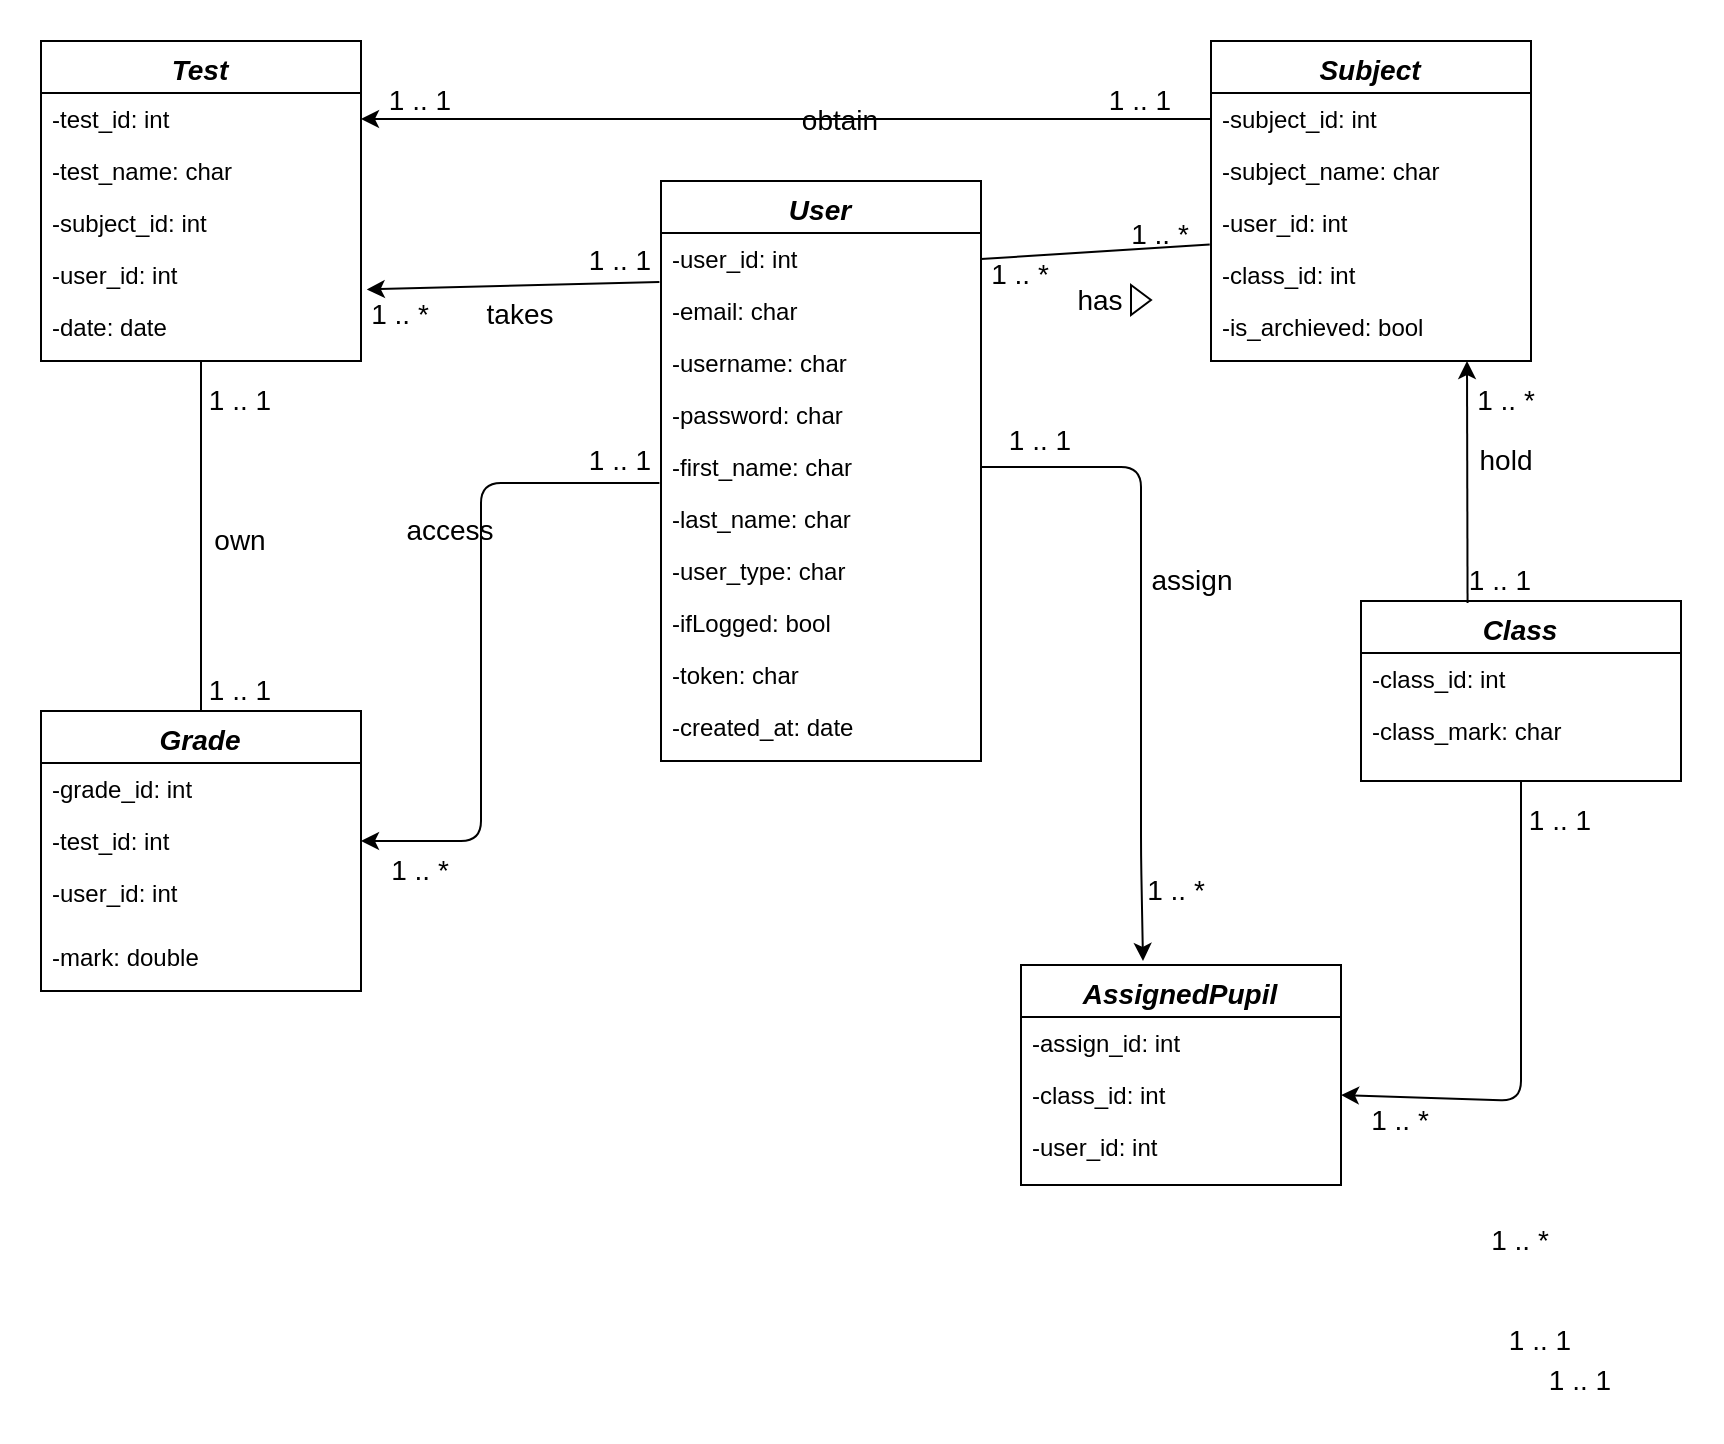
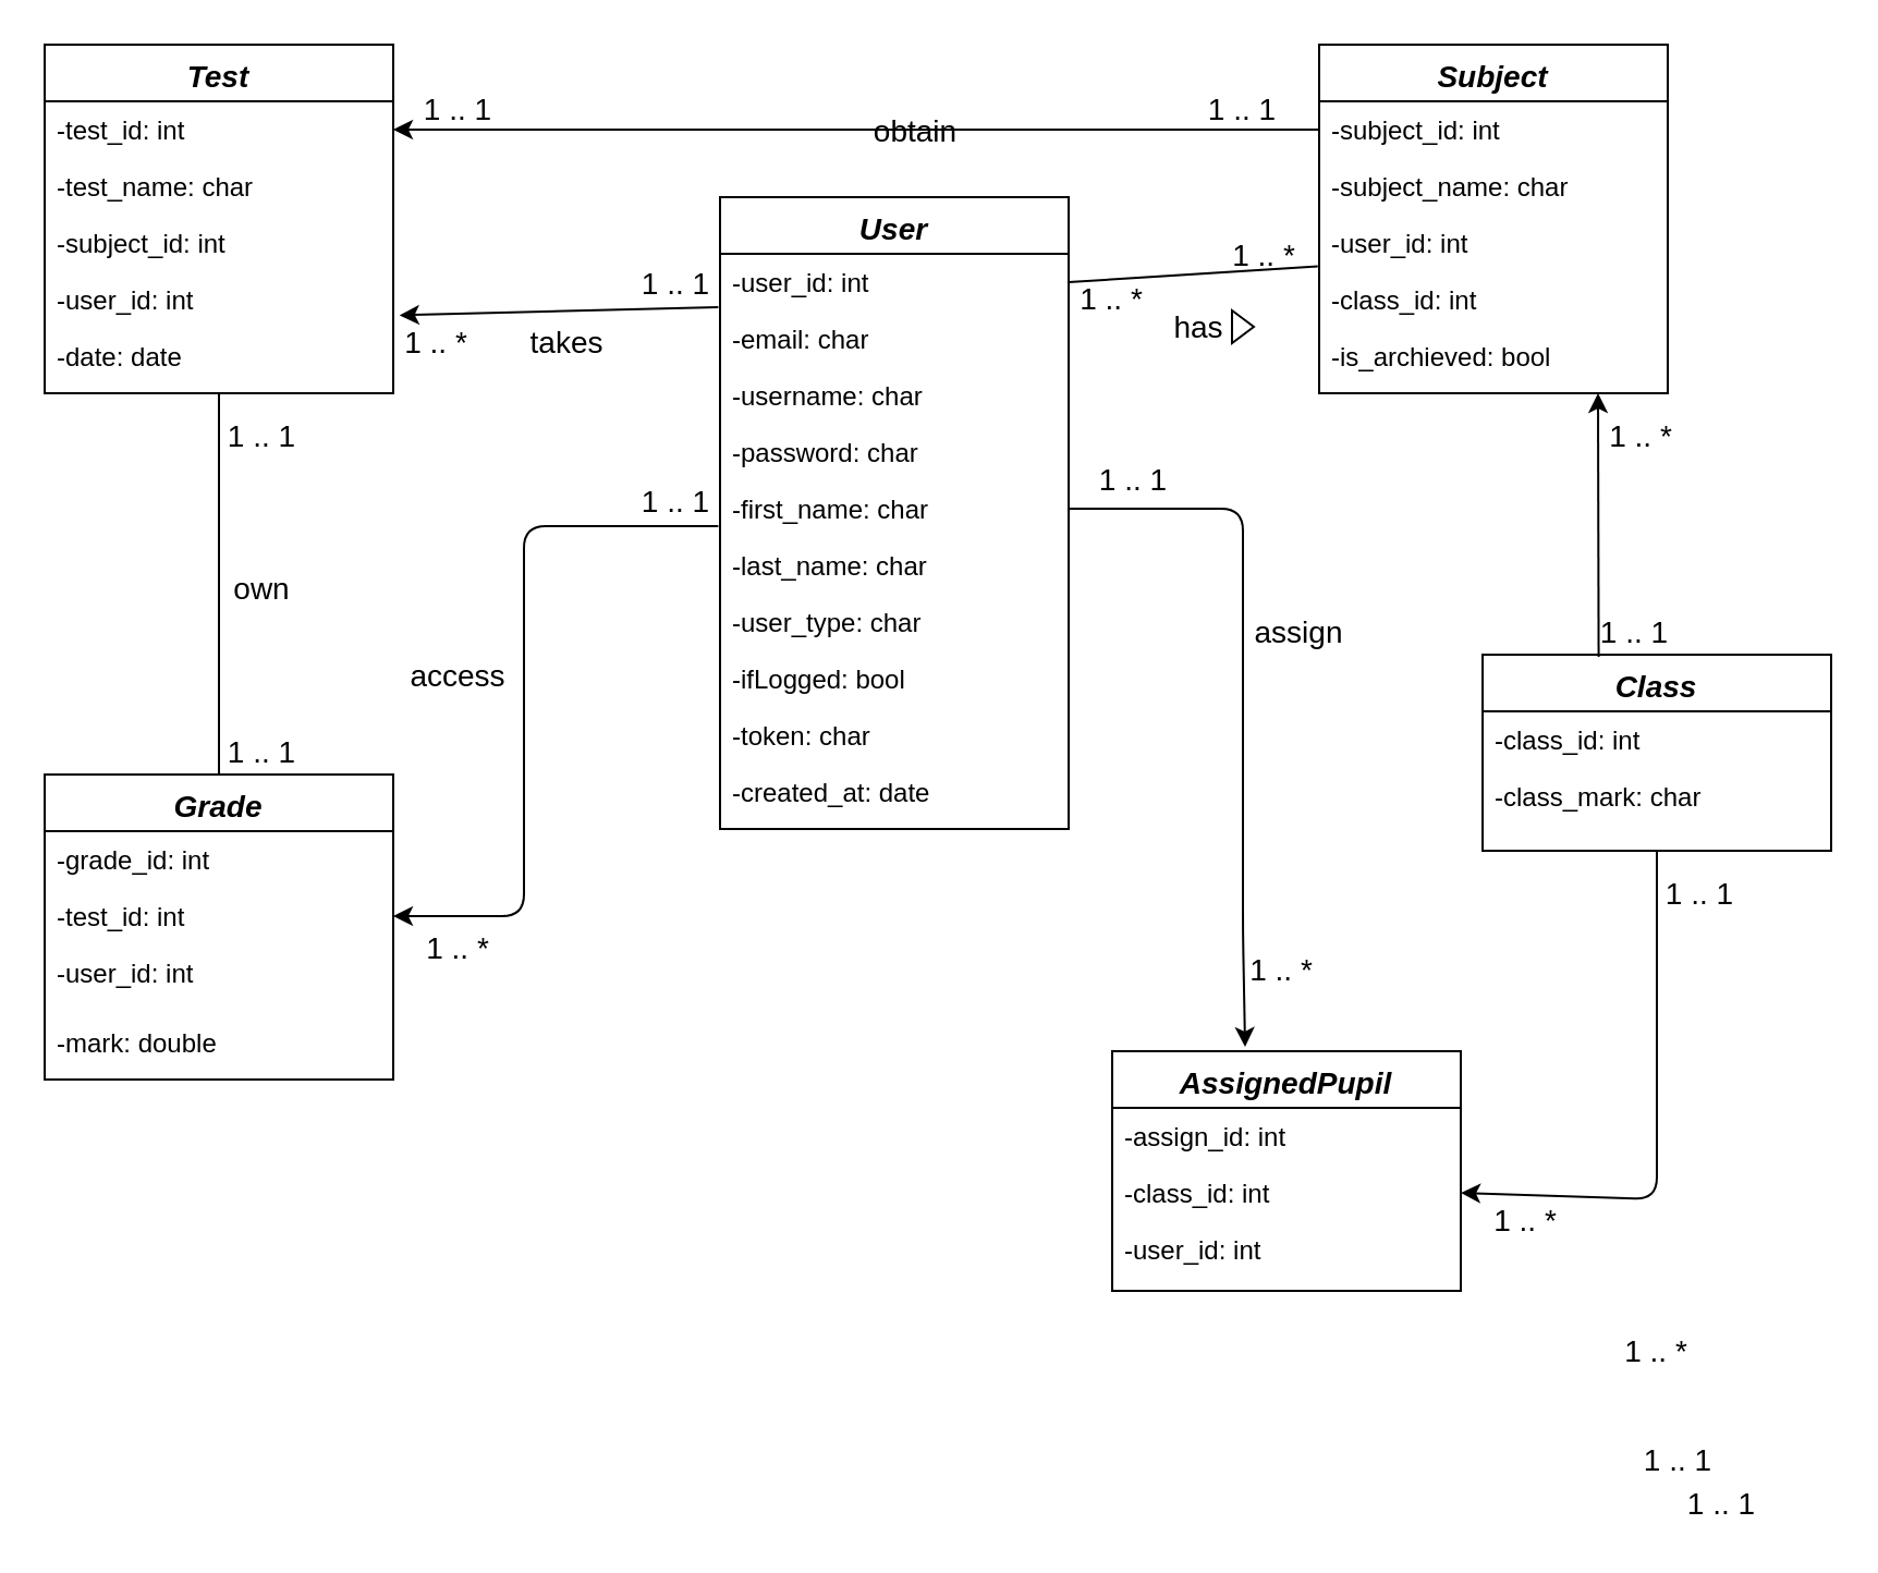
- <mxCell id="68" value="hold" style="text;html=1;strokeColor=none;fillColor=none;align=center;verticalAlign=middle;whiteSpace=wrap;rounded=0;fontSize=14;" vertex="1" parent="1"><mxGeometry x="733" y="220" width="40" height="20" as="geometry" /></mxCell>
- <mxCell id="43" value="access" style="text;html=1;strokeColor=none;fillColor=none;align=center;verticalAlign=middle;whiteSpace=wrap;rounded=0;fontSize=14;" vertex="1" parent="1"><mxGeometry x="205" y="255" width="40" height="20" as="geometry" /></mxCell>
+ <mxCell id="43" value="access" style="text;html=1;strokeColor=none;fillColor=none;align=center;verticalAlign=middle;whiteSpace=wrap;rounded=0;fontSize=14;" vertex="1" parent="1"><mxGeometry x="190" y="300" width="40" height="20" as="geometry" /></mxCell>
